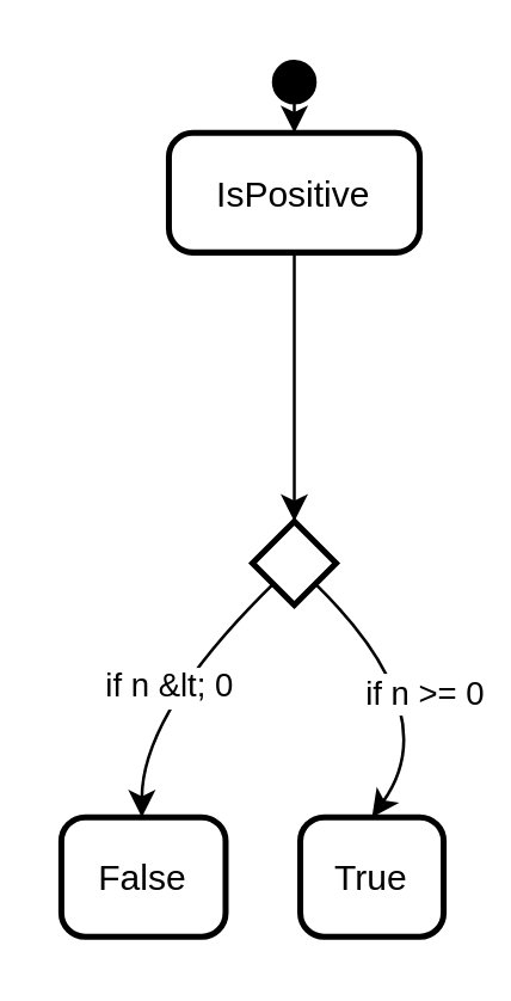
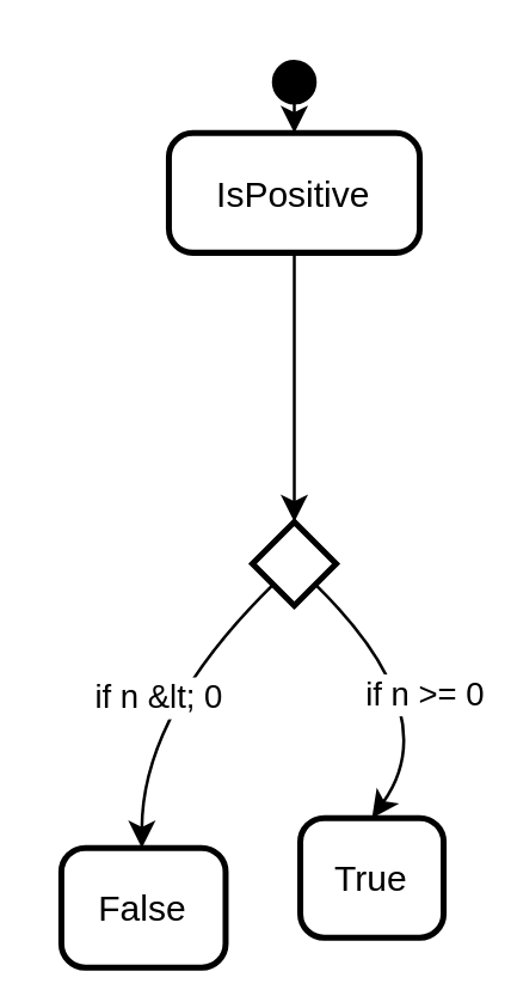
- <mxCell id="5" value="False" style="rounded=1;arcSize=20;strokeWidth=2" parent="1" vertex="1"><mxGeometry x="20" y="273" width="55" height="40" as="geometry" /></mxCell>
+ <mxCell id="5" value="False" style="rounded=1;arcSize=20;strokeWidth=2" parent="1" vertex="1"><mxGeometry x="20" y="283" width="55" height="40" as="geometry" /></mxCell>
